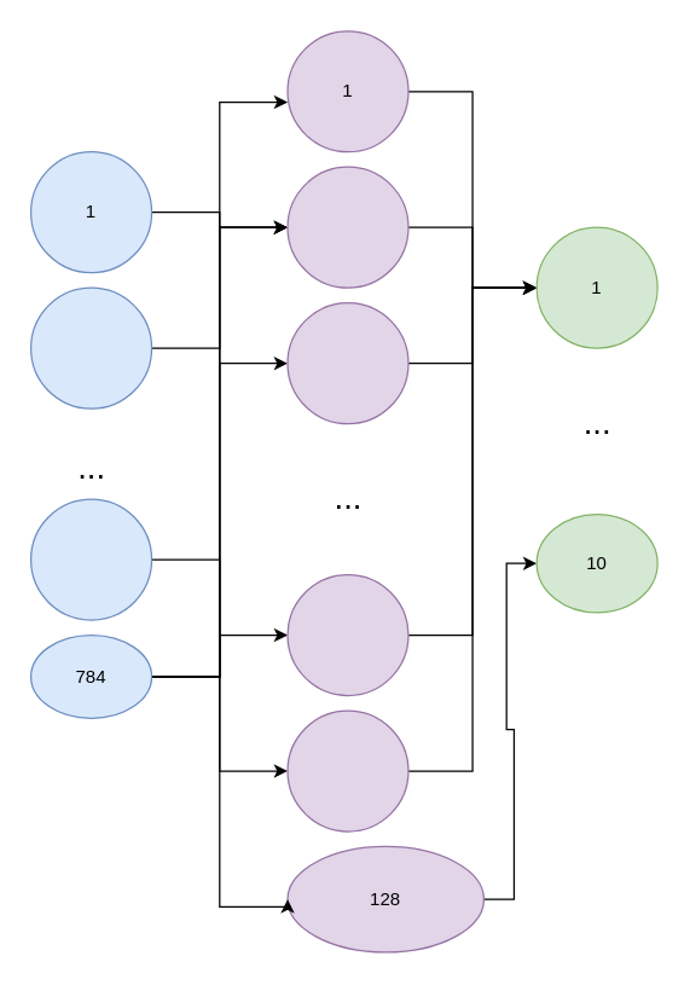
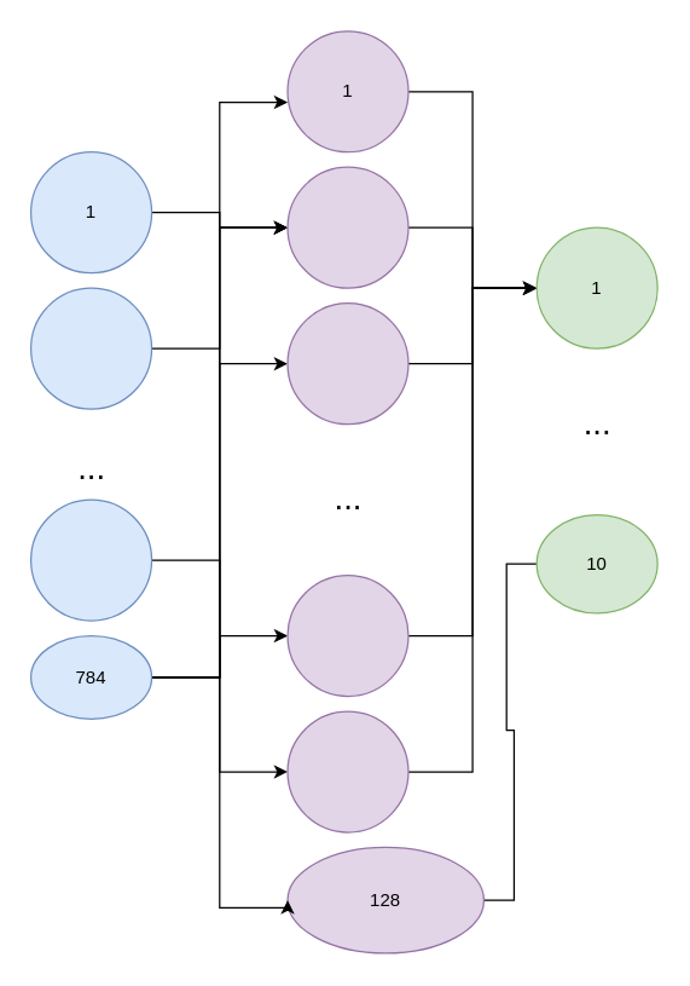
- <mxCell id="23" style="edgeStyle=orthogonalEdgeStyle;rounded=0;orthogonalLoop=1;jettySize=auto;html=1;entryX=0;entryY=0.5;entryDx=0;entryDy=0;fontSize=22;" edge="1" parent="1" source="24" target="26"><mxGeometry relative="1" as="geometry" /></mxCell>
+ <mxCell id="23" style="edgeStyle=orthogonalEdgeStyle;rounded=0;orthogonalLoop=1;jettySize=auto;html=1;entryX=0;entryY=0.5;entryDx=0;entryDy=0;fontSize=22;endArrow=none;" edge="1" parent="1" source="24" target="26"><mxGeometry relative="1" as="geometry" /></mxCell>
